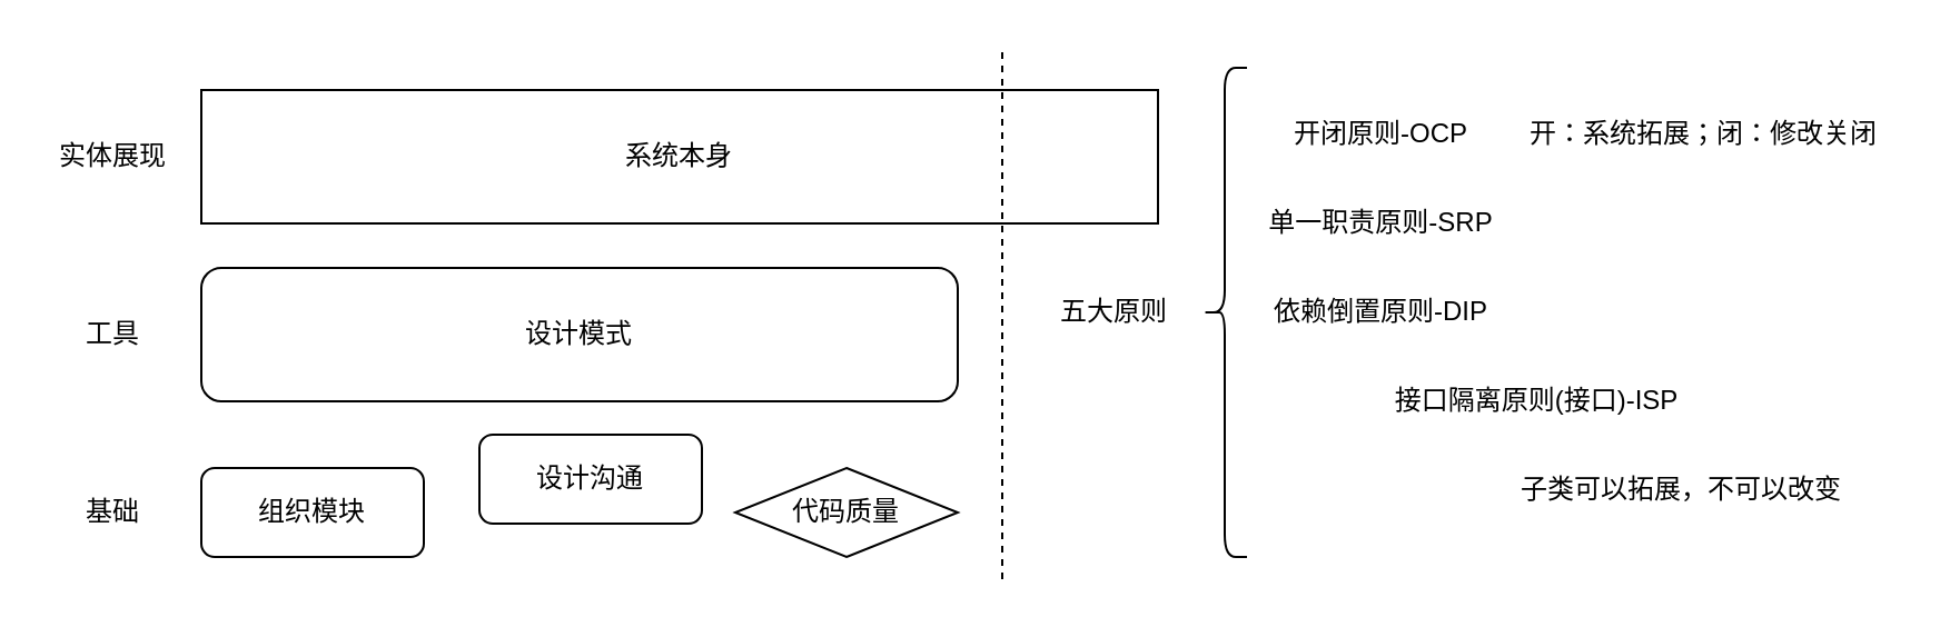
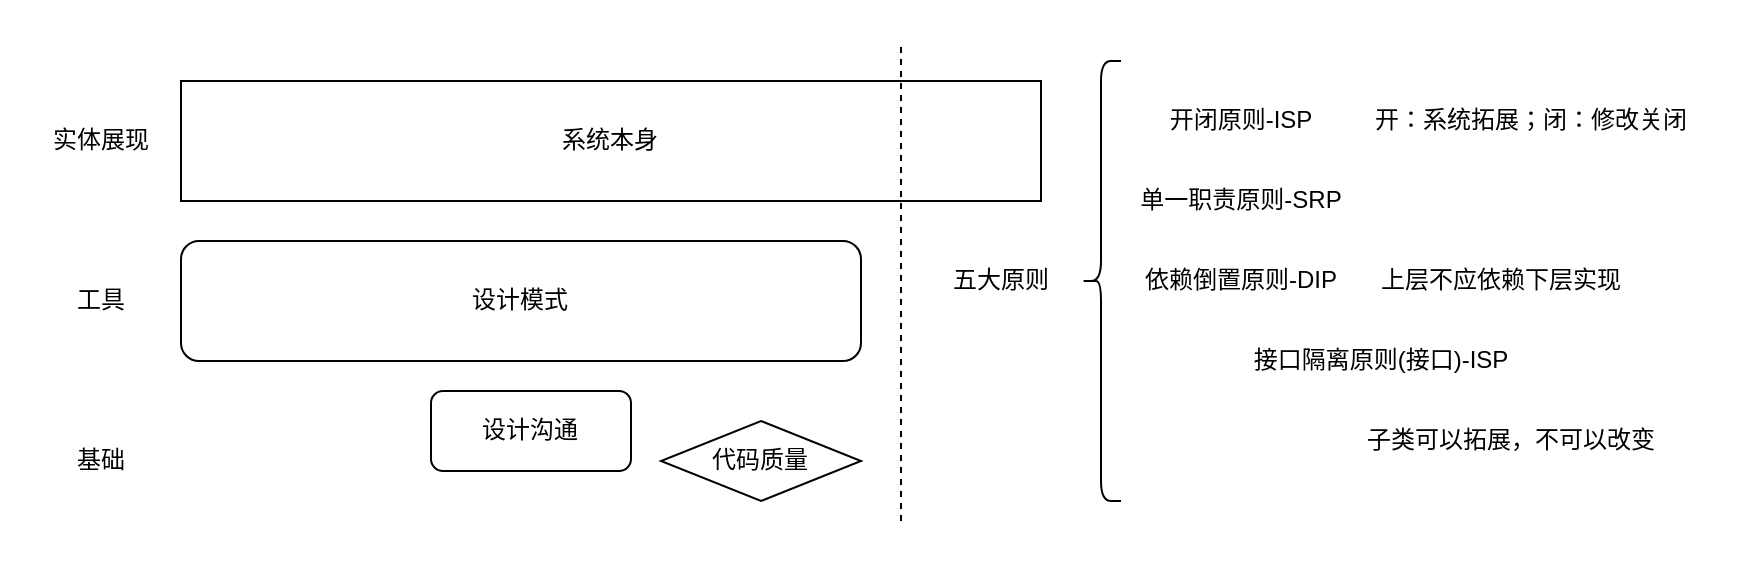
- <mxCell id="14" value="开闭原则-OCP" style="text;html=1;align=center;verticalAlign=middle;resizable=0;points=[];autosize=1;strokeColor=none;fillColor=none;" parent="1" vertex="1"><mxGeometry x="575" y="50" width="90" height="20" as="geometry" /></mxCell>
+ <mxCell id="14" value="开闭原则-ISP" style="text;html=1;align=center;verticalAlign=middle;resizable=0;points=[];autosize=1;strokeColor=none;fillColor=none;" parent="1" vertex="1"><mxGeometry x="575" y="50" width="90" height="20" as="geometry" /></mxCell>
+ <mxCell id="18" value="上层不应依赖下层实现" style="text;html=1;align=center;verticalAlign=middle;resizable=0;points=[];autosize=1;strokeColor=none;fillColor=none;" vertex="1" parent="1"><mxGeometry x="680" y="130" width="140" height="20" as="geometry" /></mxCell>
- <mxCell id="5" value="组织模块" style="rounded=1;whiteSpace=wrap;html=1;" parent="1" vertex="1"><mxGeometry x="90" y="210" width="100" height="40" as="geometry" /></mxCell>
